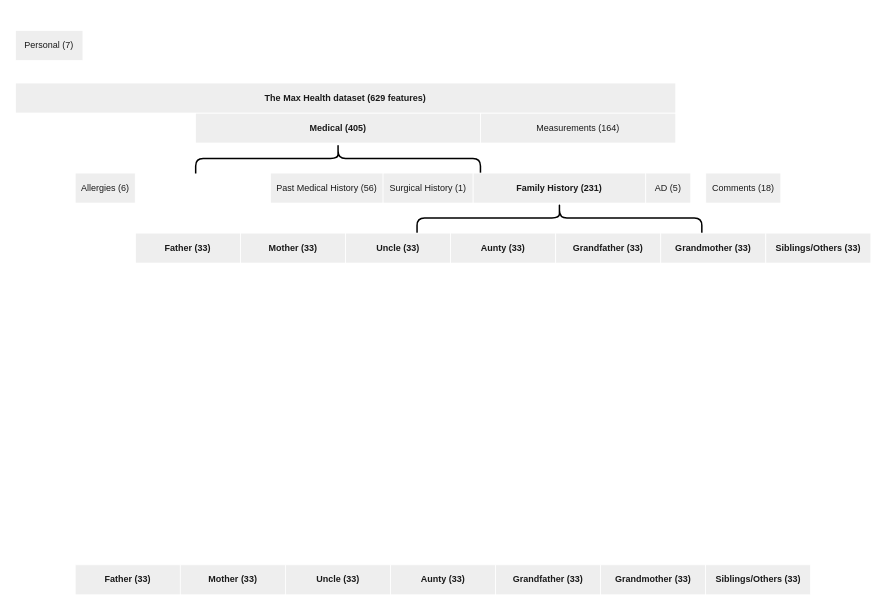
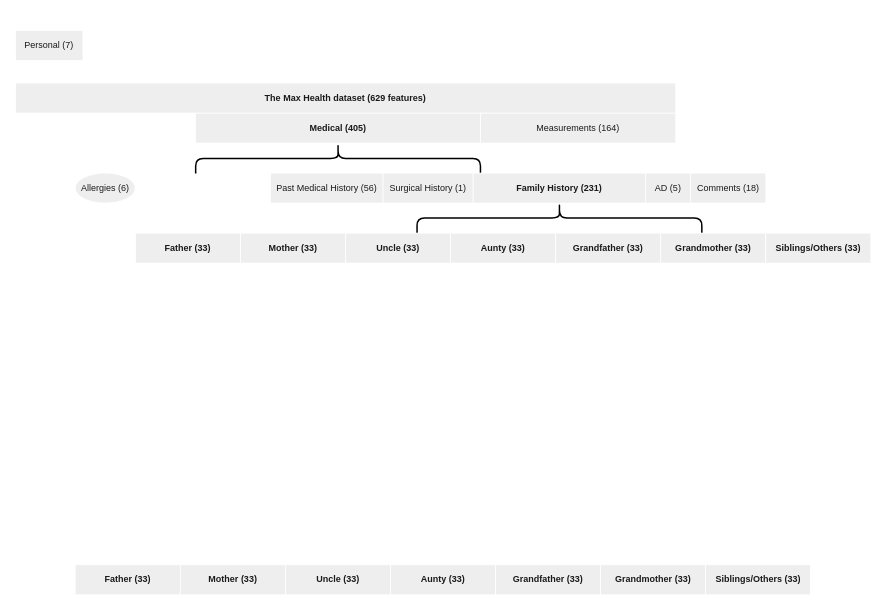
- <mxCell id="6" value="Allergies (6)" style="rounded=0;whiteSpace=wrap;html=1;labelBackgroundColor=none;fillColor=#EEEEEE;strokeColor=#FFFFFF;fontColor=#1A1A1A;" vertex="1" parent="1"><mxGeometry x="99.72" y="230" width="80" height="40" as="geometry" /></mxCell>
+ <mxCell id="6" value="Allergies (6)" style="ellipse;whiteSpace=wrap;html=1;labelBackgroundColor=none;fillColor=#EEEEEE;strokeColor=#FFFFFF;fontColor=#1A1A1A;" vertex="1" parent="1"><mxGeometry x="99.72" y="230" width="80" height="40" as="geometry" /></mxCell>
- <mxCell id="11" value="Comments (18)" style="rounded=0;whiteSpace=wrap;html=1;labelBackgroundColor=none;fillColor=#EEEEEE;strokeColor=#FFFFFF;fontColor=#1A1A1A;" vertex="1" parent="1"><mxGeometry x="940" y="230" width="100" height="40" as="geometry" /></mxCell>
+ <mxCell id="11" value="Comments (18)" style="rounded=0;whiteSpace=wrap;html=1;labelBackgroundColor=none;fillColor=#EEEEEE;strokeColor=#FFFFFF;fontColor=#1A1A1A;" vertex="1" parent="1"><mxGeometry x="920" y="230" width="100" height="40" as="geometry" /></mxCell>
